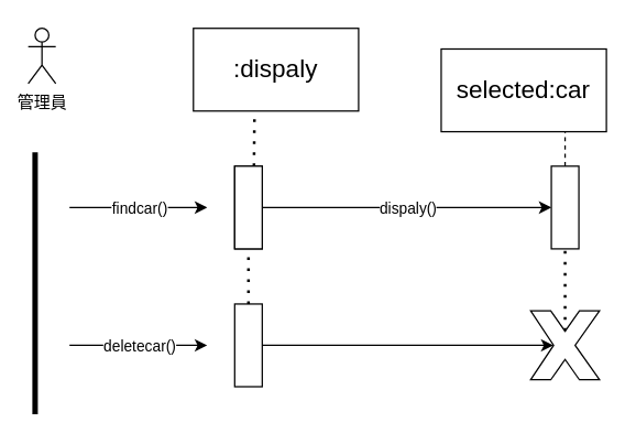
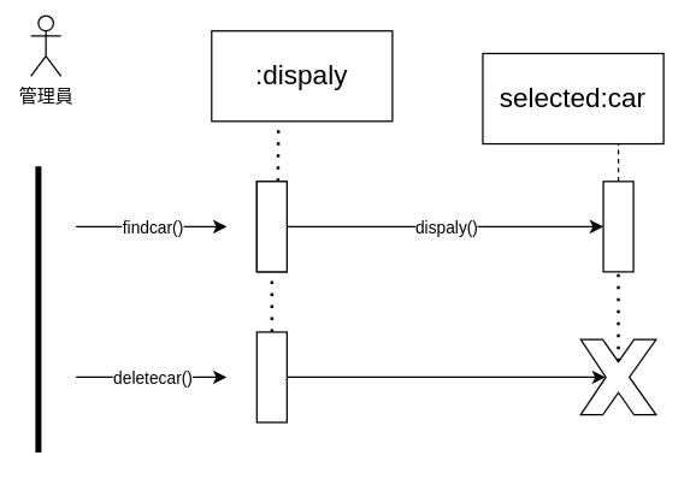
- <mxCell id="2" value="管理員" style="shape=umlActor;verticalLabelPosition=bottom;verticalAlign=top;html=1;outlineConnect=0;" vertex="1" parent="1"><mxGeometry x="20" y="20" width="20" height="40" as="geometry" /></mxCell>
+ <mxCell id="2" value="管理員" style="shape=umlActor;verticalLabelPosition=bottom;verticalAlign=top;html=1;outlineConnect=0;" vertex="1" parent="1"><mxGeometry x="20" y="10" width="20" height="40" as="geometry" /></mxCell>
